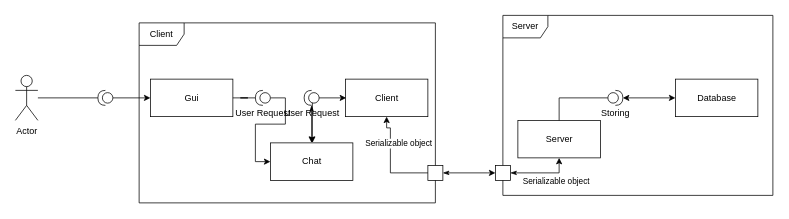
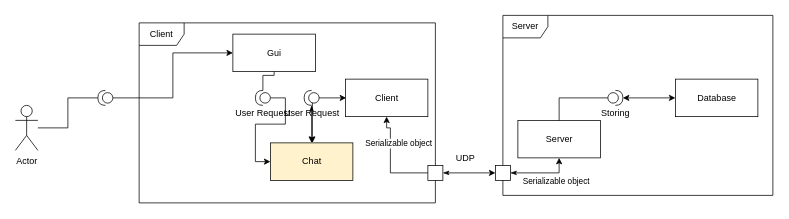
- <mxCell id="3" value="Actor" style="shape=umlActor;verticalLabelPosition=bottom;labelBackgroundColor=#ffffff;verticalAlign=top;html=1;" parent="1" vertex="1"><mxGeometry x="20" y="100" width="30" height="60" as="geometry" /></mxCell>
+ <mxCell id="3" value="Actor" style="shape=umlActor;verticalLabelPosition=bottom;labelBackgroundColor=#ffffff;verticalAlign=top;html=1;" parent="1" vertex="1"><mxGeometry x="20" y="140" width="30" height="60" as="geometry" /></mxCell>
- <mxCell id="7" value="Gui" style="html=1;" parent="1" vertex="1"><mxGeometry x="200" y="105" width="110" height="50" as="geometry" /></mxCell>
+ <mxCell id="7" value="Gui" style="html=1;" parent="1" vertex="1"><mxGeometry x="310" y="45" width="110" height="50" as="geometry" /></mxCell>
+ <mxCell id="26" value="UDP" style="text;html=1;align=center;verticalAlign=middle;resizable=0;points=[];autosize=1;" vertex="1" parent="1"><mxGeometry x="600" y="200" width="40" height="20" as="geometry" /></mxCell>
- <mxCell id="19" value="Chat " style="html=1;" vertex="1" parent="1"><mxGeometry x="360" y="190" width="110" height="50" as="geometry" /></mxCell>
+ <mxCell id="19" value="Chat " style="html=1;fillColor=#fff2cc;" vertex="1" parent="1"><mxGeometry x="360" y="190" width="110" height="50" as="geometry" /></mxCell>
